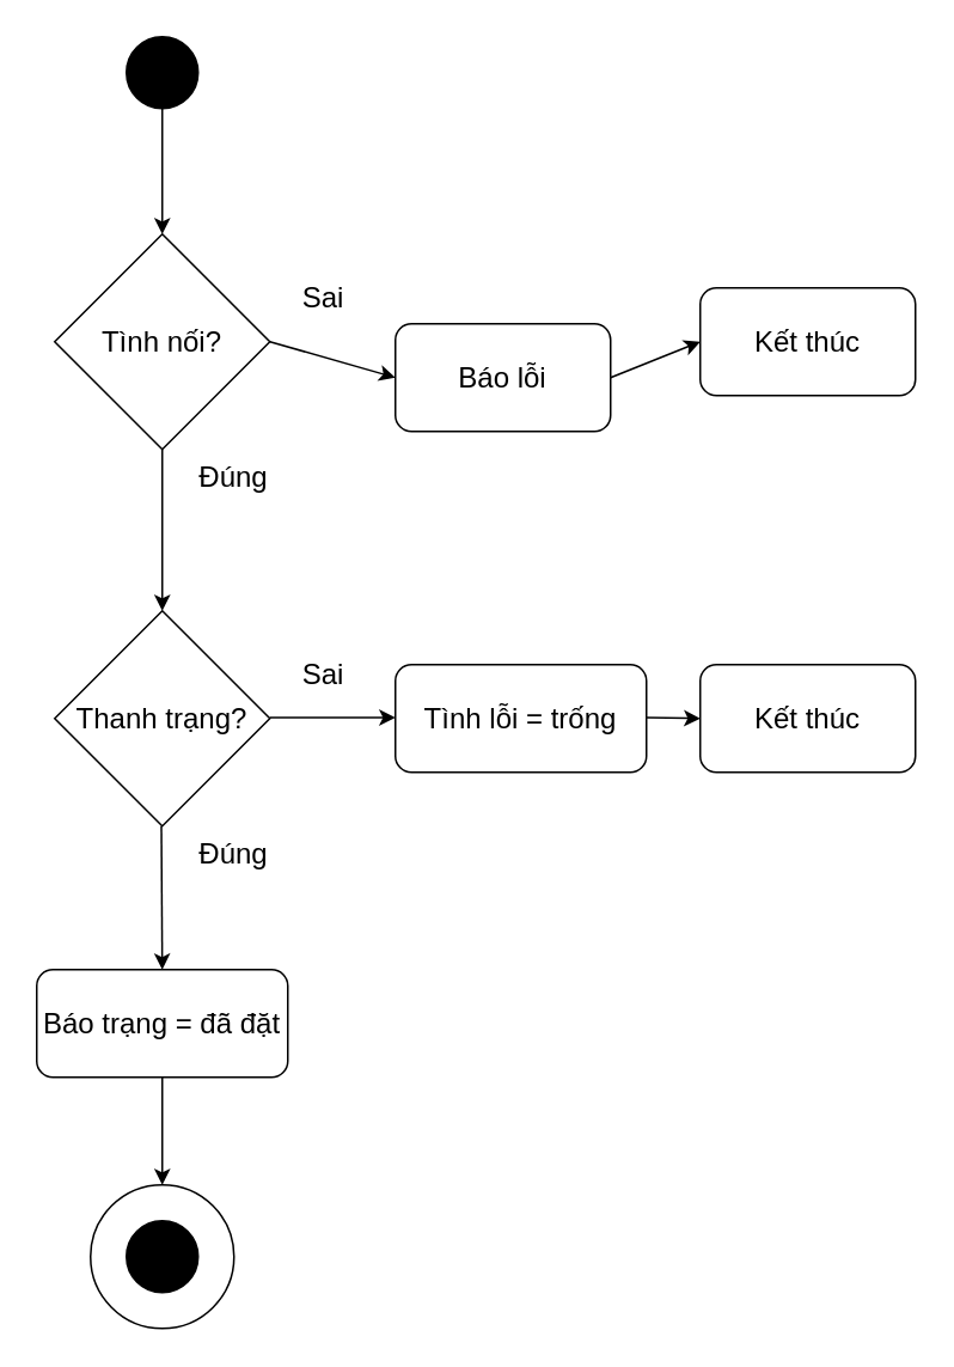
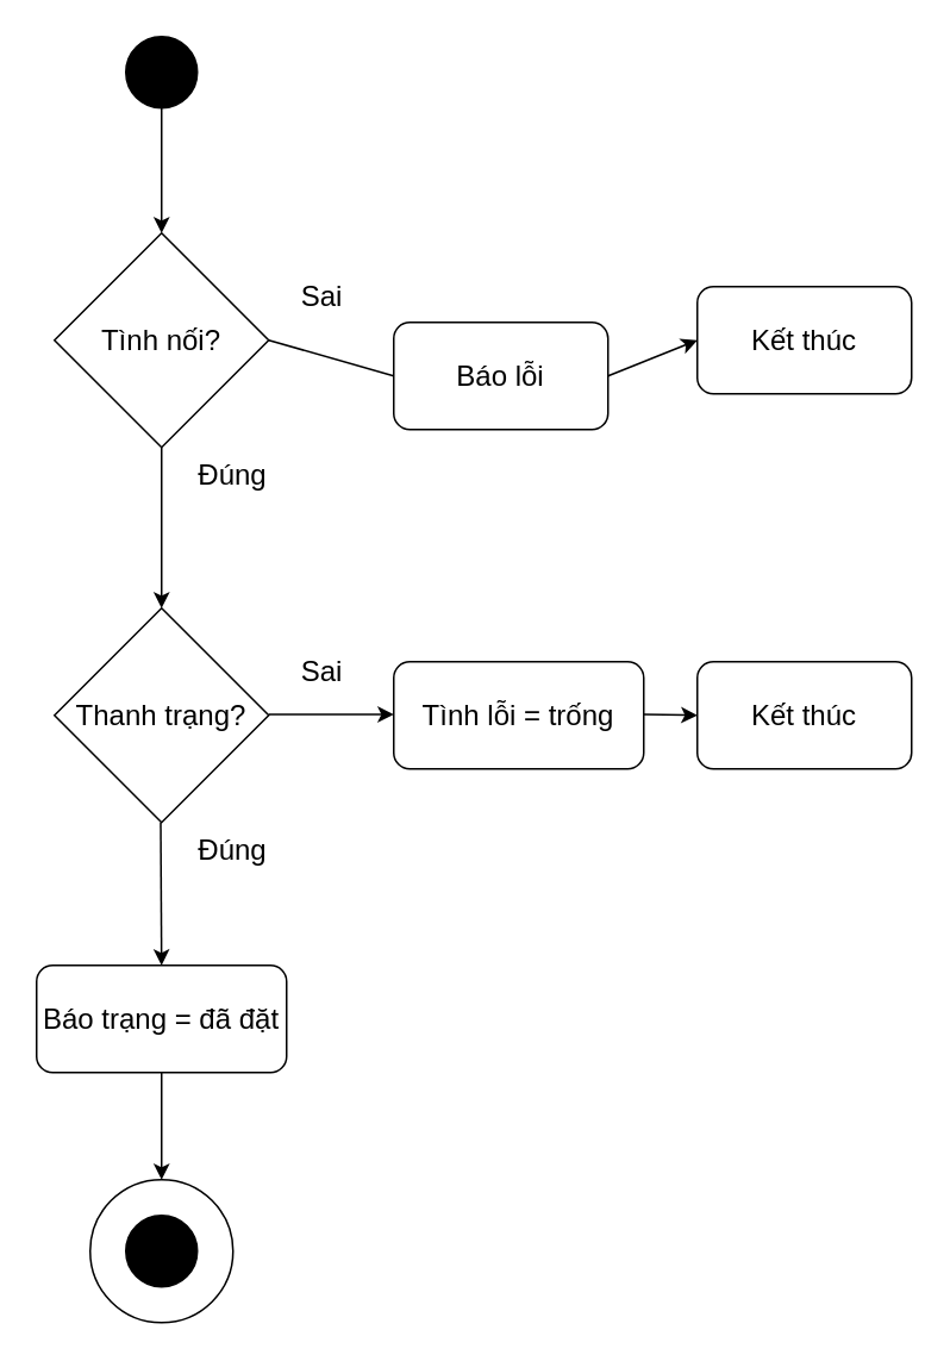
- <mxCell id="8" value="" style="endArrow=classic;html=1;rounded=0;exitX=1;exitY=0.5;exitDx=0;exitDy=0;entryX=0;entryY=0.5;entryDx=0;entryDy=0;" edge="1" parent="1" source="7" target="5"><mxGeometry width="50" height="50" relative="1" as="geometry"><mxPoint x="70" y="360" as="sourcePoint" /><mxPoint x="120" y="310" as="targetPoint" /></mxGeometry></mxCell>
+ <mxCell id="8" value="" style="endArrow=none;html=1;rounded=0;exitX=1;exitY=0.5;exitDx=0;exitDy=0;entryX=0;entryY=0.5;entryDx=0;entryDy=0;" edge="1" parent="1" source="7" target="5"><mxGeometry width="50" height="50" relative="1" as="geometry"><mxPoint x="70" y="360" as="sourcePoint" /><mxPoint x="120" y="310" as="targetPoint" /></mxGeometry></mxCell>
